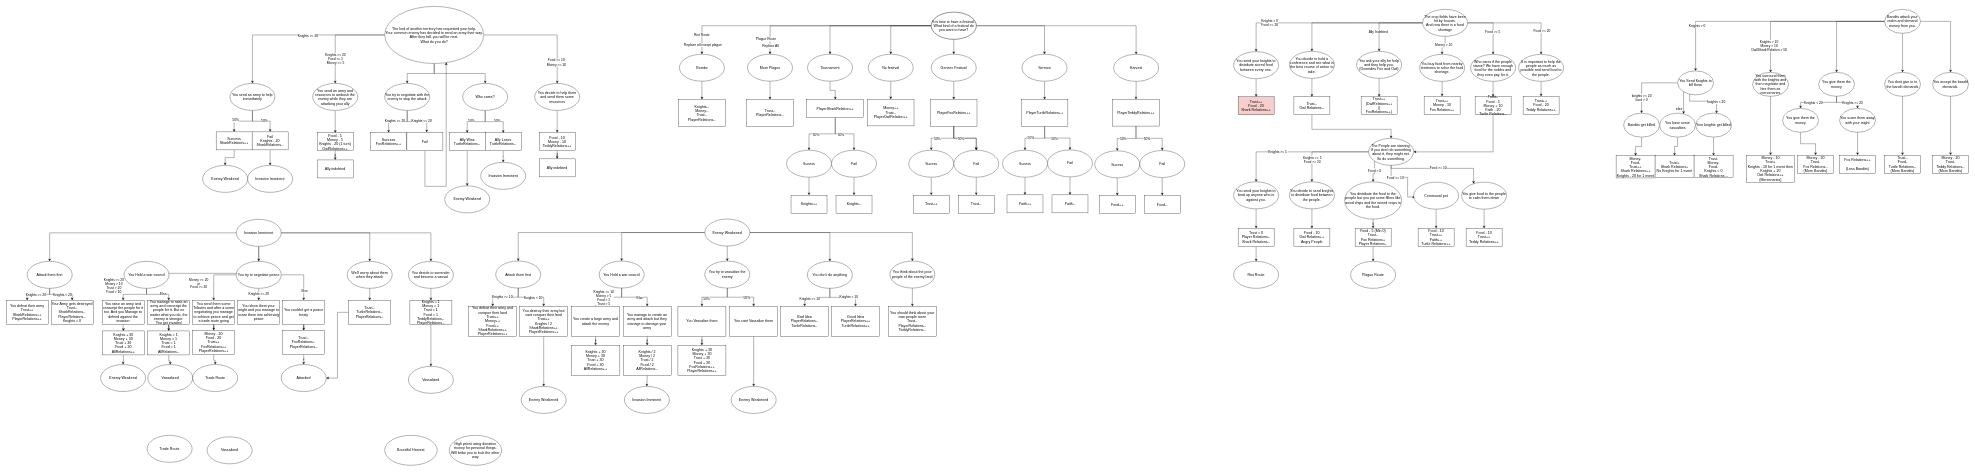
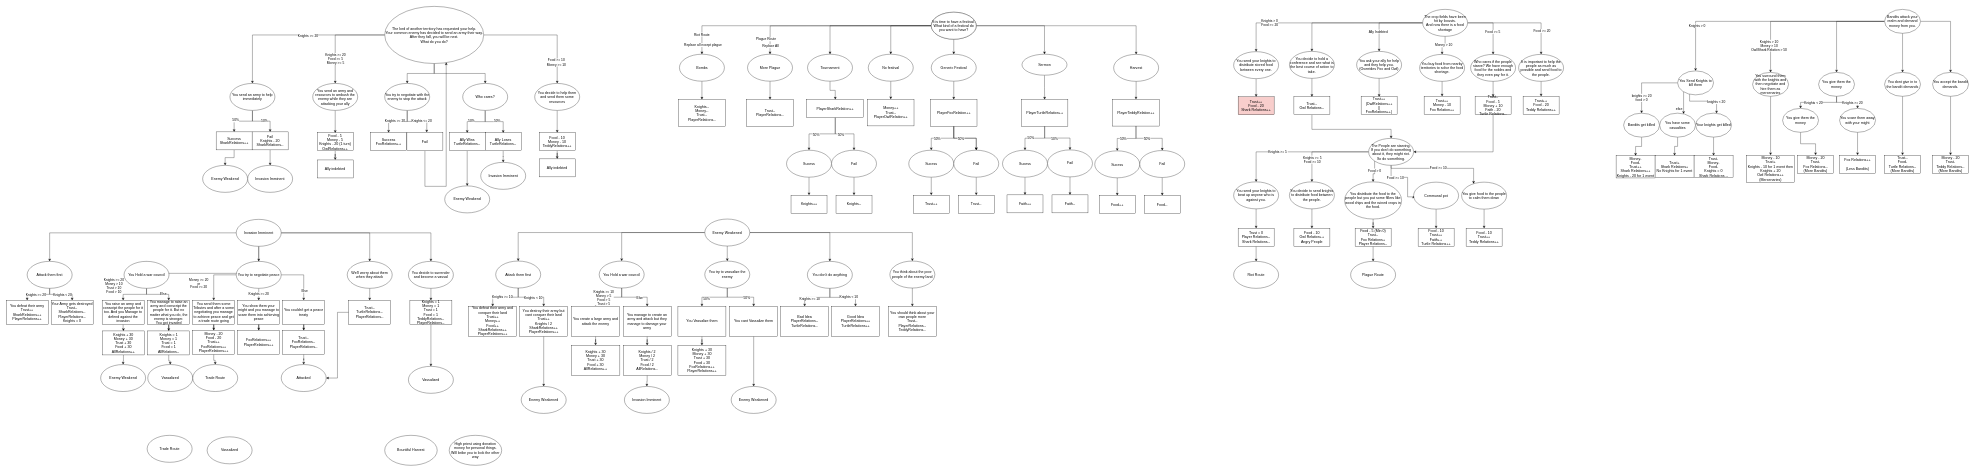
- <mxCell id="123" value="Sermon" style="ellipse;whiteSpace=wrap;html=1;" parent="1" vertex="1"><mxGeometry x="3406.5" y="179.5" width="150" height="90" as="geometry" /></mxCell>
+ <mxCell id="123" value="Sermon" style="ellipse;whiteSpace=wrap;html=1;" parent="1" vertex="1"><mxGeometry x="3406.5" y="179.5" width="150" height="70" as="geometry" /></mxCell>
+ <mxCell id="269" value="" style="edgeStyle=orthogonalEdgeStyle;rounded=0;orthogonalLoop=1;jettySize=auto;html=1;" parent="1" source="270" target="276" edge="1"><mxGeometry relative="1" as="geometry" /></mxCell>
+ <mxCell id="276" value="FoxRelations++&lt;br&gt;PlayerRelations++" style="whiteSpace=wrap;html=1;" parent="1" vertex="1"><mxGeometry x="792" y="1100" width="140" height="80" as="geometry" /></mxCell>
